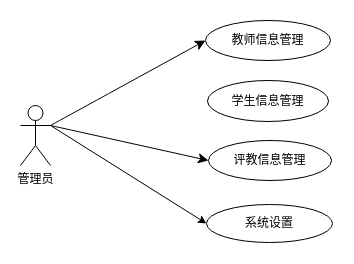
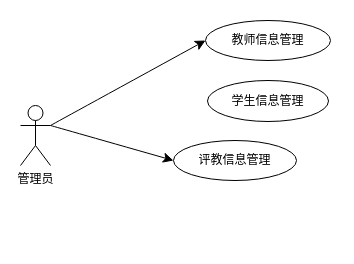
- <mxCell id="8" value="评教信息管理" style="ellipse;whiteSpace=wrap;html=1;" parent="1" vertex="1"><mxGeometry x="208" y="140" width="123" height="40" as="geometry" /></mxCell>
+ <mxCell id="8" value="评教信息管理" style="ellipse;whiteSpace=wrap;html=1;" parent="1" vertex="1"><mxGeometry x="173" y="140" width="123" height="40" as="geometry" /></mxCell>
- <mxCell id="4" style="edgeStyle=none;rounded=0;orthogonalLoop=1;jettySize=auto;html=1;exitX=1;exitY=0.333;exitDx=0;exitDy=0;exitPerimeter=0;entryX=0;entryY=0.5;entryDx=0;entryDy=0;" parent="1" source="5" target="9" edge="1"><mxGeometry relative="1" as="geometry"><mxPoint x="201.87" y="225.136" as="targetPoint" /></mxGeometry></mxCell>
- <mxCell id="9" value="系统设置" style="ellipse;whiteSpace=wrap;html=1;" parent="1" vertex="1"><mxGeometry x="206" y="204" width="126" height="38" as="geometry" /></mxCell>
